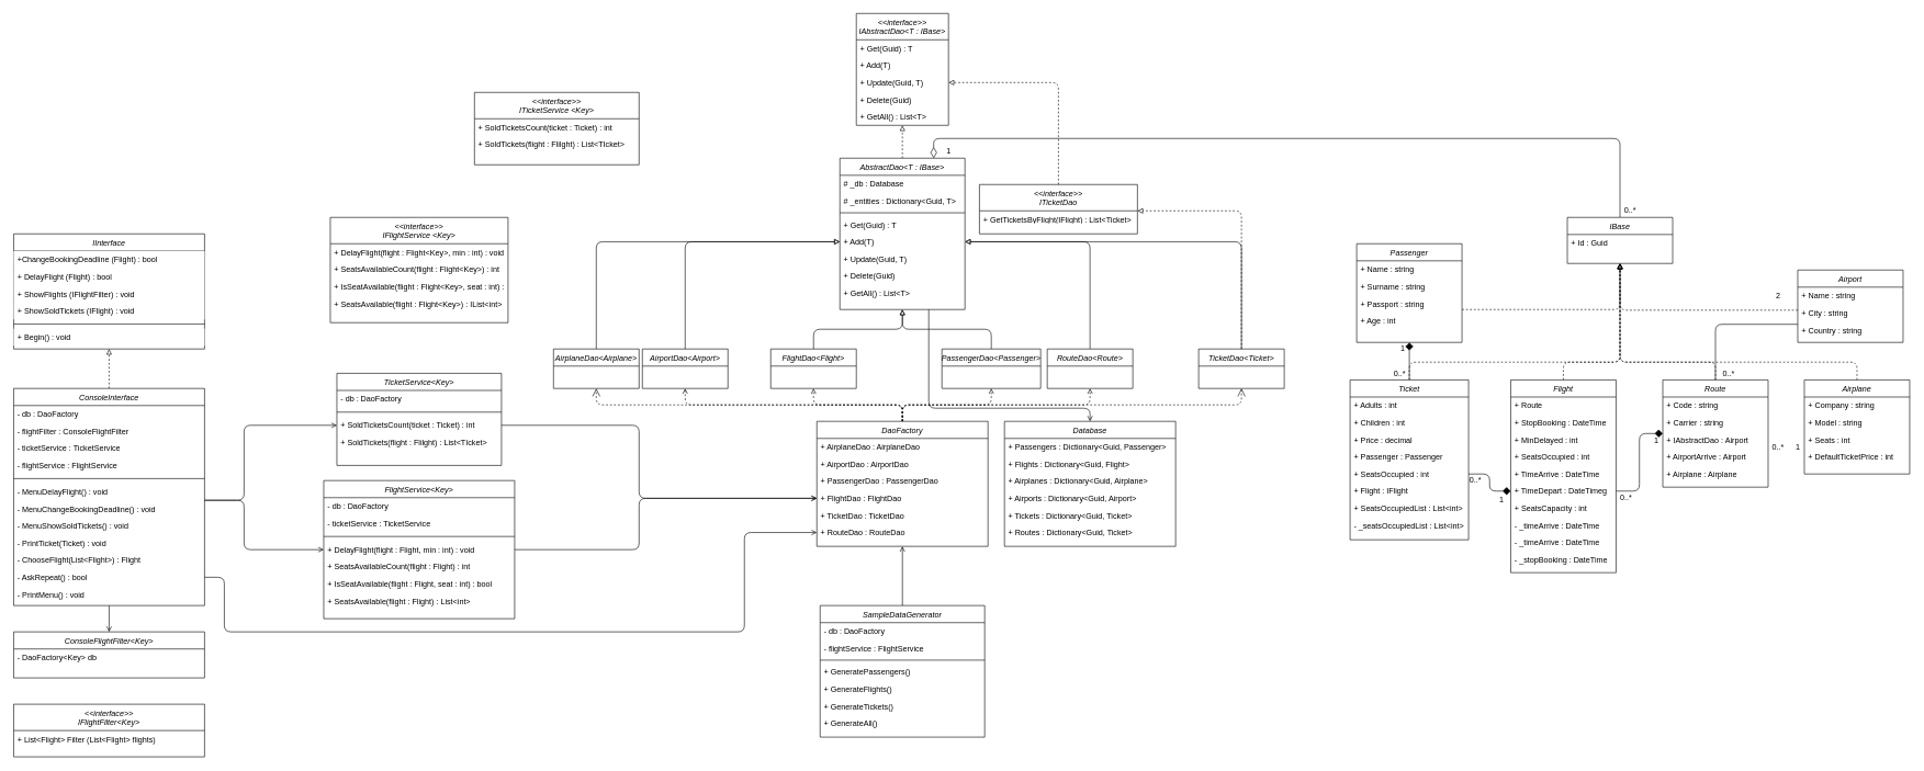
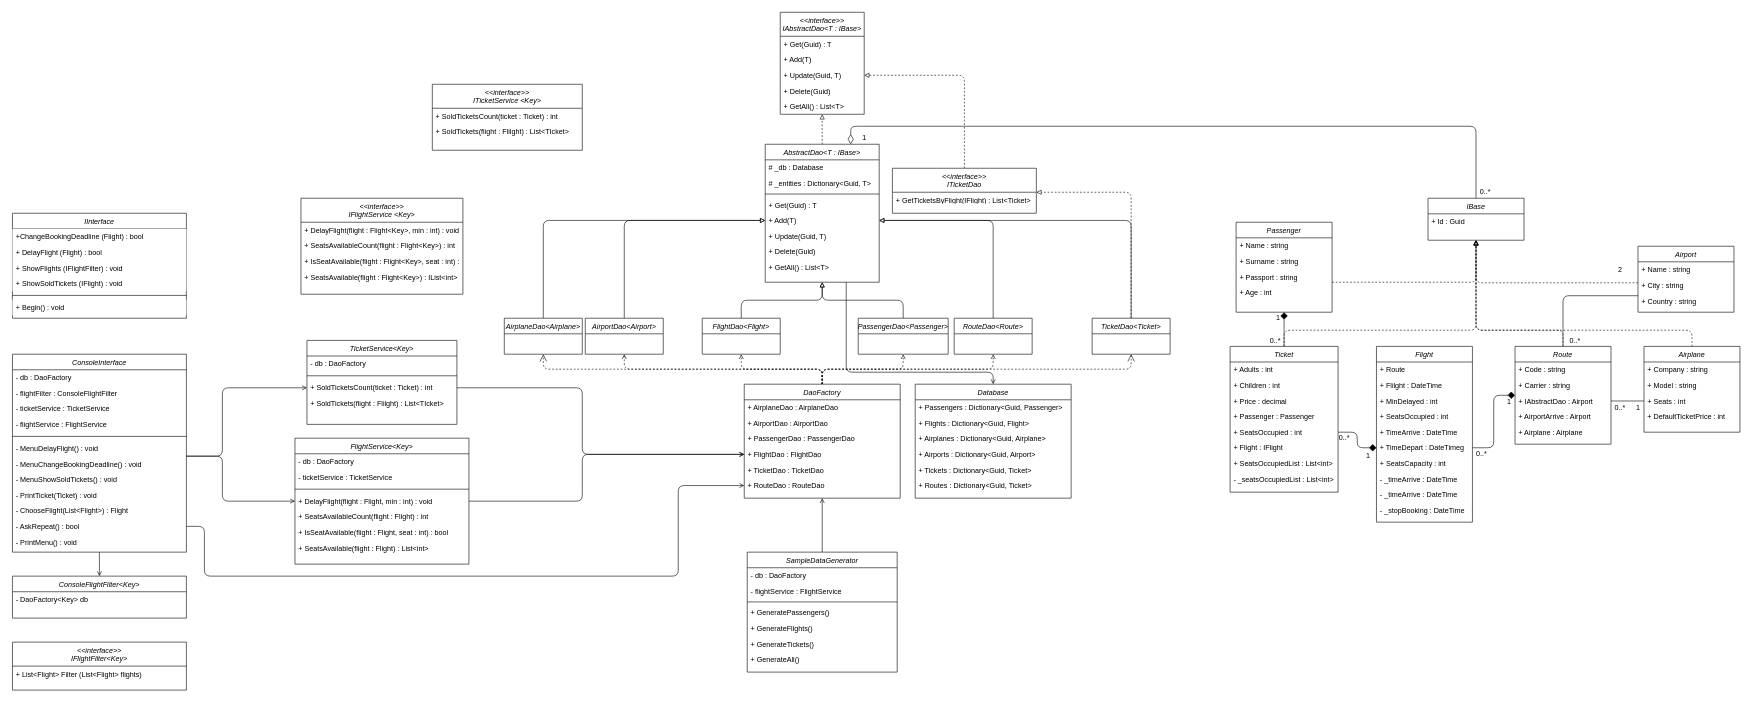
- <mxCell id="73" style="edgeStyle=orthogonalEdgeStyle;rounded=0;orthogonalLoop=1;jettySize=auto;html=1;exitX=0.5;exitY=0;exitDx=0;exitDy=0;entryX=0.5;entryY=1;entryDx=0;entryDy=0;endArrow=block;endFill=0;dashed=1;" parent="1" source="74" target="2" edge="1"><mxGeometry relative="1" as="geometry" /></mxCell>
- <mxCell id="120" style="edgeStyle=orthogonalEdgeStyle;rounded=1;orthogonalLoop=1;jettySize=auto;html=1;exitX=0.5;exitY=0;exitDx=0;exitDy=0;entryX=0.5;entryY=1;entryDx=0;entryDy=0;dashed=1;startArrow=none;startFill=0;startSize=6;endArrow=block;endFill=0;endSize=6;" parent="1" source="121" target="146" edge="1"><mxGeometry relative="1" as="geometry"><Array as="points"><mxPoint x="2374" y="550" /><mxPoint x="2460" y="550" /></Array></mxGeometry></mxCell>
- <mxCell id="123" value="+ StopBooking : DateTime" style="text;align=left;verticalAlign=top;spacingLeft=4;spacingRight=4;overflow=hidden;rotatable=0;points=[[0,0.5],[1,0.5]];portConstraint=eastwest;rounded=0;shadow=0;html=0;" parent="121" vertex="1"><mxGeometry y="52" width="160" height="26" as="geometry" /></mxCell>
+ <mxCell id="123" value="+ Flilght : DateTime" style="text;align=left;verticalAlign=top;spacingLeft=4;spacingRight=4;overflow=hidden;rotatable=0;points=[[0,0.5],[1,0.5]];portConstraint=eastwest;rounded=0;shadow=0;html=0;" parent="121" vertex="1"><mxGeometry y="52" width="160" height="26" as="geometry" /></mxCell>
+ <mxCell id="154" style="edgeStyle=orthogonalEdgeStyle;rounded=0;orthogonalLoop=1;jettySize=auto;html=1;exitX=1;exitY=0.5;exitDx=0;exitDy=0;entryX=0;entryY=0.5;entryDx=0;entryDy=0;startArrow=none;startFill=0;startSize=10;endArrow=none;endFill=0;endSize=14;" parent="1" source="143" target="136" edge="1"><mxGeometry relative="1" as="geometry" /></mxCell>
